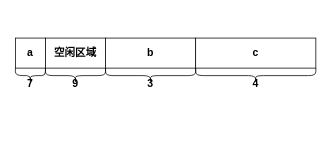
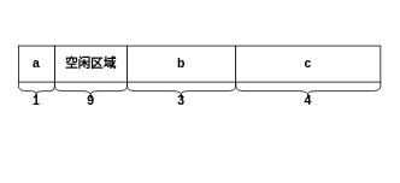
- <mxCell id="4" value="&lt;font style=&quot;font-size: 14px&quot;&gt;&lt;b&gt;7&lt;/b&gt;&lt;/font&gt;" style="text;html=1;strokeColor=none;fillColor=none;align=center;verticalAlign=middle;whiteSpace=wrap;rounded=0;" vertex="1" parent="1"><mxGeometry x="20" y="90" width="40" height="40" as="geometry" /></mxCell>
+ <mxCell id="4" value="&lt;font style=&quot;font-size: 14px&quot;&gt;&lt;b&gt;1&lt;/b&gt;&lt;/font&gt;" style="text;html=1;strokeColor=none;fillColor=none;align=center;verticalAlign=middle;whiteSpace=wrap;rounded=0;" vertex="1" parent="1"><mxGeometry x="20" y="90" width="40" height="40" as="geometry" /></mxCell>
